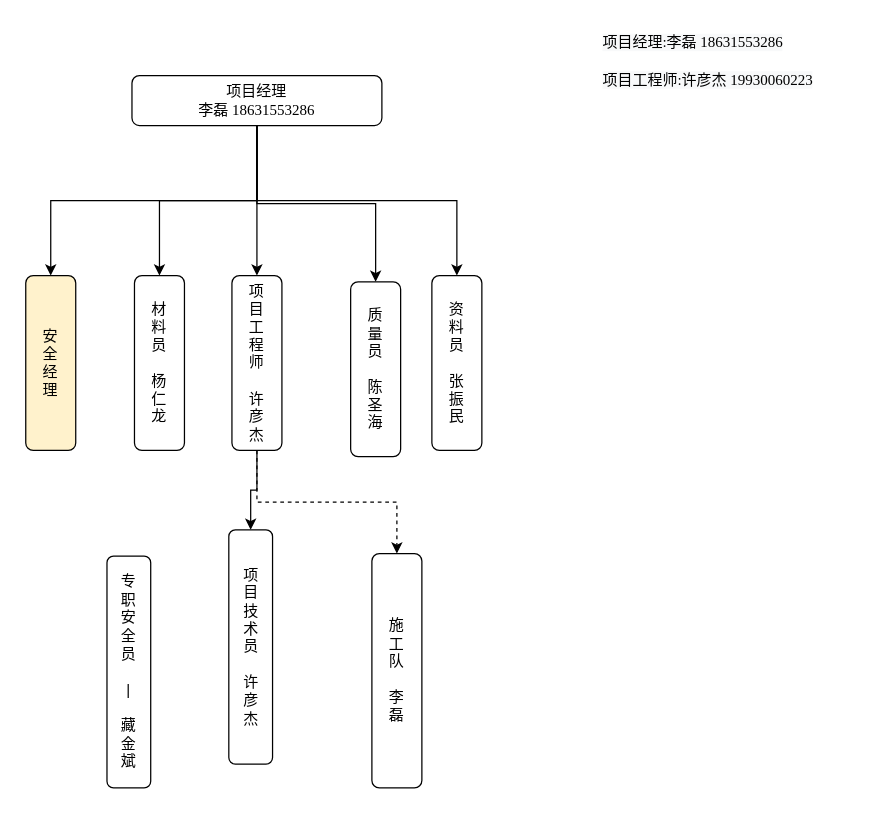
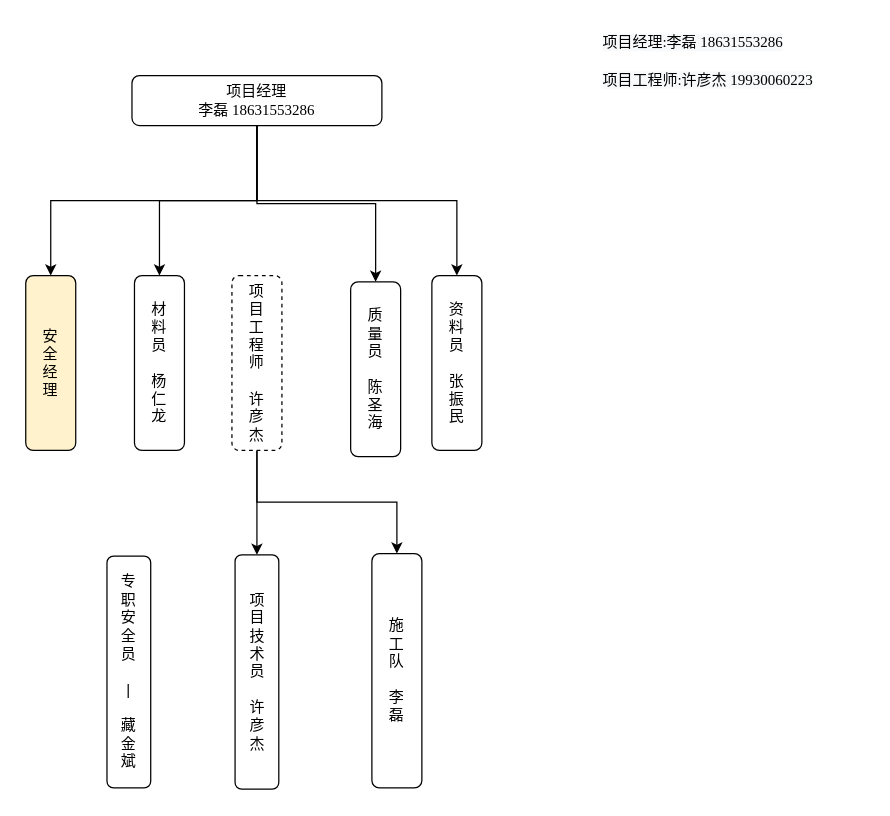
- <mxCell id="4" style="edgeStyle=orthogonalEdgeStyle;rounded=0;orthogonalLoop=1;jettySize=auto;html=1;exitX=0.5;exitY=1;exitDx=0;exitDy=0;" parent="1" source="7" target="12" edge="1"><mxGeometry relative="1" as="geometry" /></mxCell>
- <mxCell id="12" value="项&lt;br&gt;目&lt;br&gt;工&lt;br&gt;程&lt;br&gt;师&lt;br&gt;&lt;br&gt;许&lt;br&gt;彦&lt;br&gt;杰" style="rounded=1;whiteSpace=wrap;html=1;" parent="1" vertex="1"><mxGeometry x="185" y="220" width="40" height="140" as="geometry" /></mxCell>
+ <mxCell id="12" value="项&lt;br&gt;目&lt;br&gt;工&lt;br&gt;程&lt;br&gt;师&lt;br&gt;&lt;br&gt;许&lt;br&gt;彦&lt;br&gt;杰" style="rounded=1;whiteSpace=wrap;html=1;dashed=1;" parent="1" vertex="1"><mxGeometry x="185" y="220" width="40" height="140" as="geometry" /></mxCell>
- <mxCell id="10" value="" style="edgeStyle=orthogonalEdgeStyle;rounded=0;orthogonalLoop=1;jettySize=auto;html=1;exitX=0.5;exitY=1;exitDx=0;exitDy=0;dashed=1;" parent="1" source="12" target="14" edge="1"><mxGeometry relative="1" as="geometry" /></mxCell>
+ <mxCell id="10" value="" style="edgeStyle=orthogonalEdgeStyle;rounded=0;orthogonalLoop=1;jettySize=auto;html=1;exitX=0.5;exitY=1;exitDx=0;exitDy=0;" parent="1" source="12" target="14" edge="1"><mxGeometry relative="1" as="geometry" /></mxCell>
- <mxCell id="16" value="项&lt;br&gt;目&lt;br&gt;技&lt;br&gt;术&lt;br&gt;员&lt;br&gt;&lt;br&gt;许&lt;br&gt;彦&lt;br&gt;杰" style="whiteSpace=wrap;html=1;rounded=1;" parent="1" vertex="1"><mxGeometry x="182.5" y="423.5" width="35" height="187.5" as="geometry" /></mxCell>
+ <mxCell id="16" value="项&lt;br&gt;目&lt;br&gt;技&lt;br&gt;术&lt;br&gt;员&lt;br&gt;&lt;br&gt;许&lt;br&gt;彦&lt;br&gt;杰" style="whiteSpace=wrap;html=1;rounded=1;" parent="1" vertex="1"><mxGeometry x="187.5" y="443.5" width="35" height="187.5" as="geometry" /></mxCell>
